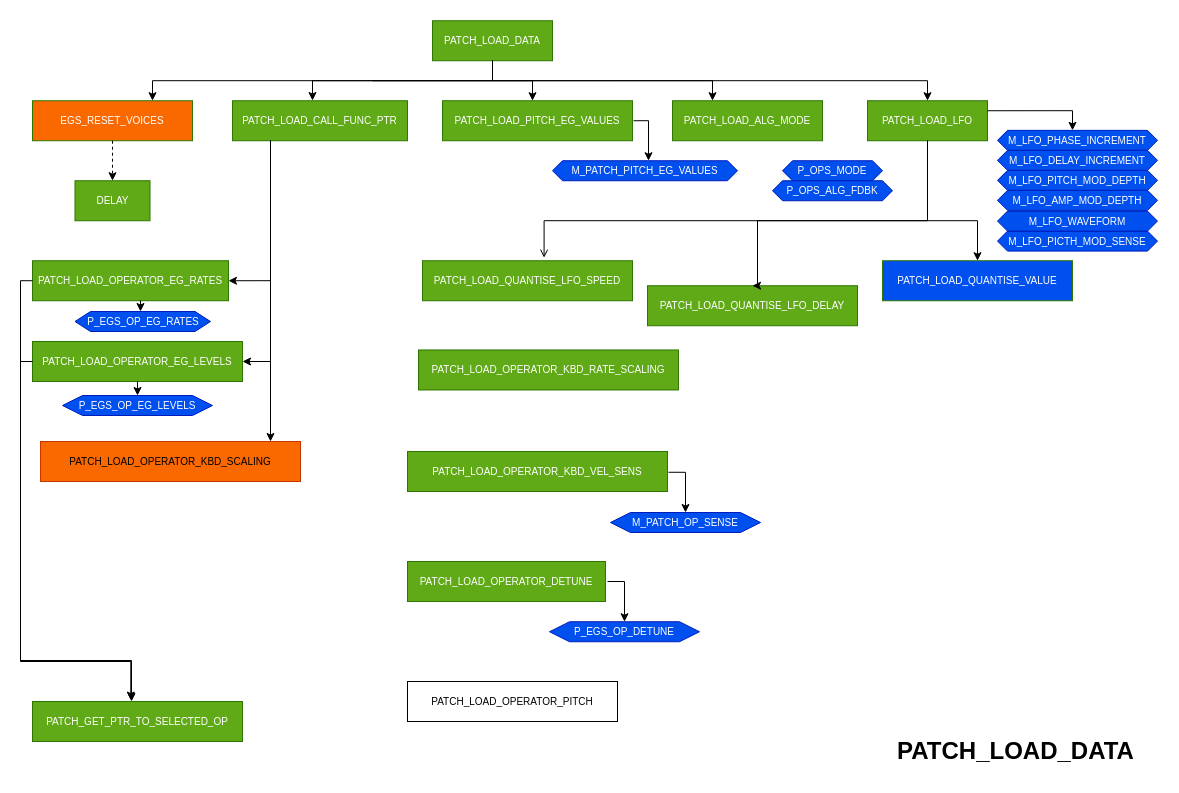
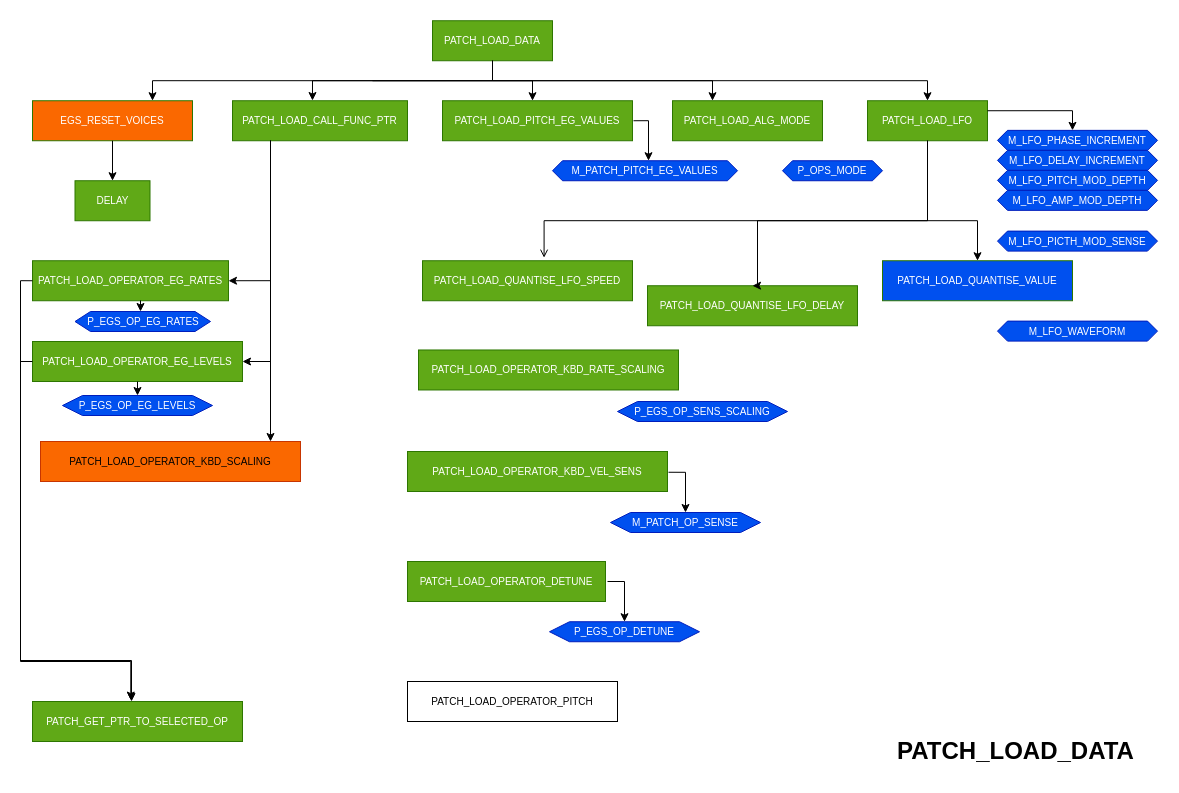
- <mxCell id="15" value="" style="endArrow=classic;html=1;rounded=0;entryX=0.5;entryY=0;entryDx=0;entryDy=0;edgeStyle=orthogonalEdgeStyle;exitX=0.5;exitY=1;exitDx=0;exitDy=0;dashed=1;" parent="1" source="3" target="14" edge="1"><mxGeometry width="50" height="50" relative="1" as="geometry"><mxPoint x="382" y="70.24" as="sourcePoint" /><mxPoint x="242" y="120.24" as="targetPoint" /><Array as="points"><mxPoint x="112" y="180.24" /></Array></mxGeometry></mxCell>
+ <mxCell id="15" value="" style="endArrow=classic;html=1;rounded=0;entryX=0.5;entryY=0;entryDx=0;entryDy=0;edgeStyle=orthogonalEdgeStyle;exitX=0.5;exitY=1;exitDx=0;exitDy=0;" parent="1" source="3" target="14" edge="1"><mxGeometry width="50" height="50" relative="1" as="geometry"><mxPoint x="382" y="70.24" as="sourcePoint" /><mxPoint x="242" y="120.24" as="targetPoint" /><Array as="points"><mxPoint x="112" y="180.24" /></Array></mxGeometry></mxCell>
- <mxCell id="41" value="&lt;font style=&quot;font-size: 10px;&quot;&gt;P_OPS_ALG_FDBK&lt;/font&gt;" style="shape=hexagon;perimeter=hexagonPerimeter2;whiteSpace=wrap;html=1;fixedSize=1;fillColor=#0050ef;fontColor=#ffffff;strokeColor=#001DBC;size=10;" vertex="1" parent="1"><mxGeometry x="772" y="180.24" width="120" height="20" as="geometry" /></mxCell>
- <mxCell id="47" value="&lt;font style=&quot;font-size: 10px;&quot;&gt;M_LFO_WAVEFORM&lt;/font&gt;" style="shape=hexagon;perimeter=hexagonPerimeter2;whiteSpace=wrap;html=1;fixedSize=1;fillColor=#0050ef;fontColor=#ffffff;strokeColor=#001DBC;size=10;" vertex="1" parent="1"><mxGeometry x="997" y="210.62" width="160" height="20" as="geometry" /></mxCell>
+ <mxCell id="47" value="&lt;font style=&quot;font-size: 10px;&quot;&gt;M_LFO_WAVEFORM&lt;/font&gt;" style="shape=hexagon;perimeter=hexagonPerimeter2;whiteSpace=wrap;html=1;fixedSize=1;fillColor=#0050ef;fontColor=#ffffff;strokeColor=#001DBC;size=10;" vertex="1" parent="1"><mxGeometry x="997" y="320.62" width="160" height="20" as="geometry" /></mxCell>
+ <mxCell id="54" value="&lt;font style=&quot;font-size: 10px;&quot;&gt;P_EGS_OP_SENS_SCALING&lt;/font&gt;" style="shape=hexagon;perimeter=hexagonPerimeter2;whiteSpace=wrap;html=1;fixedSize=1;fillColor=#0050ef;fontColor=#ffffff;strokeColor=#001DBC;" vertex="1" parent="1"><mxGeometry x="617" y="401" width="170" height="20" as="geometry" /></mxCell>
